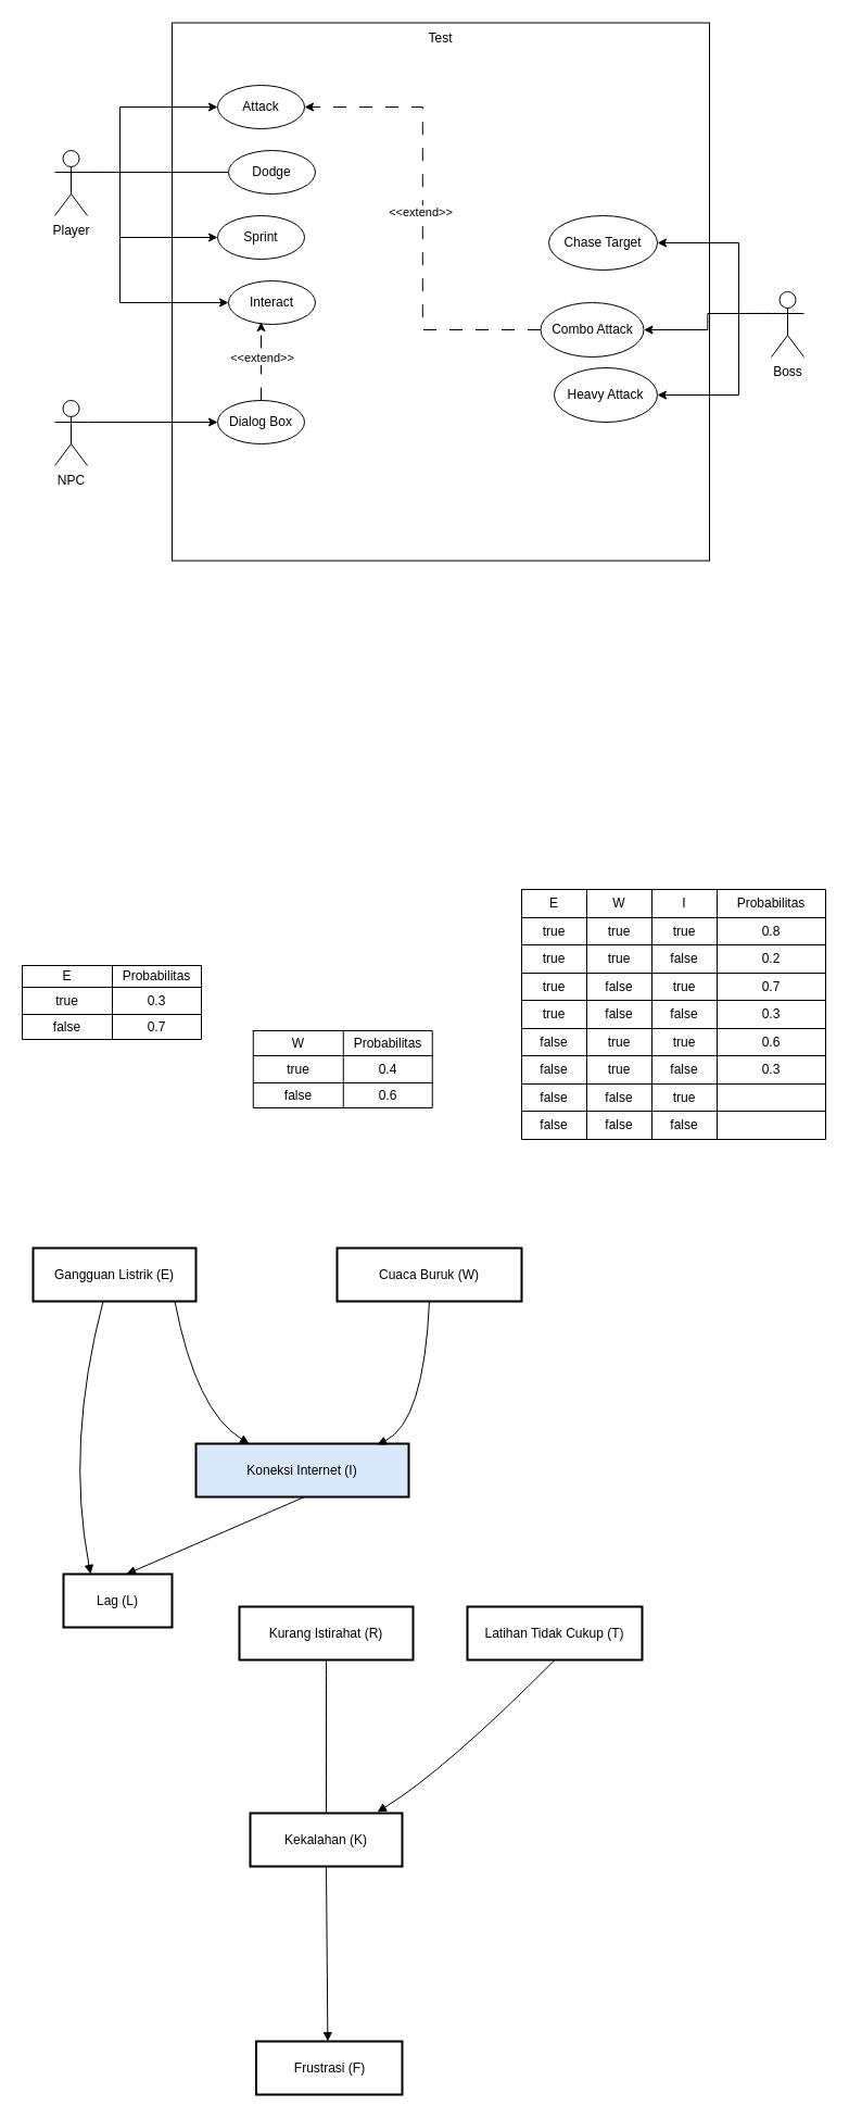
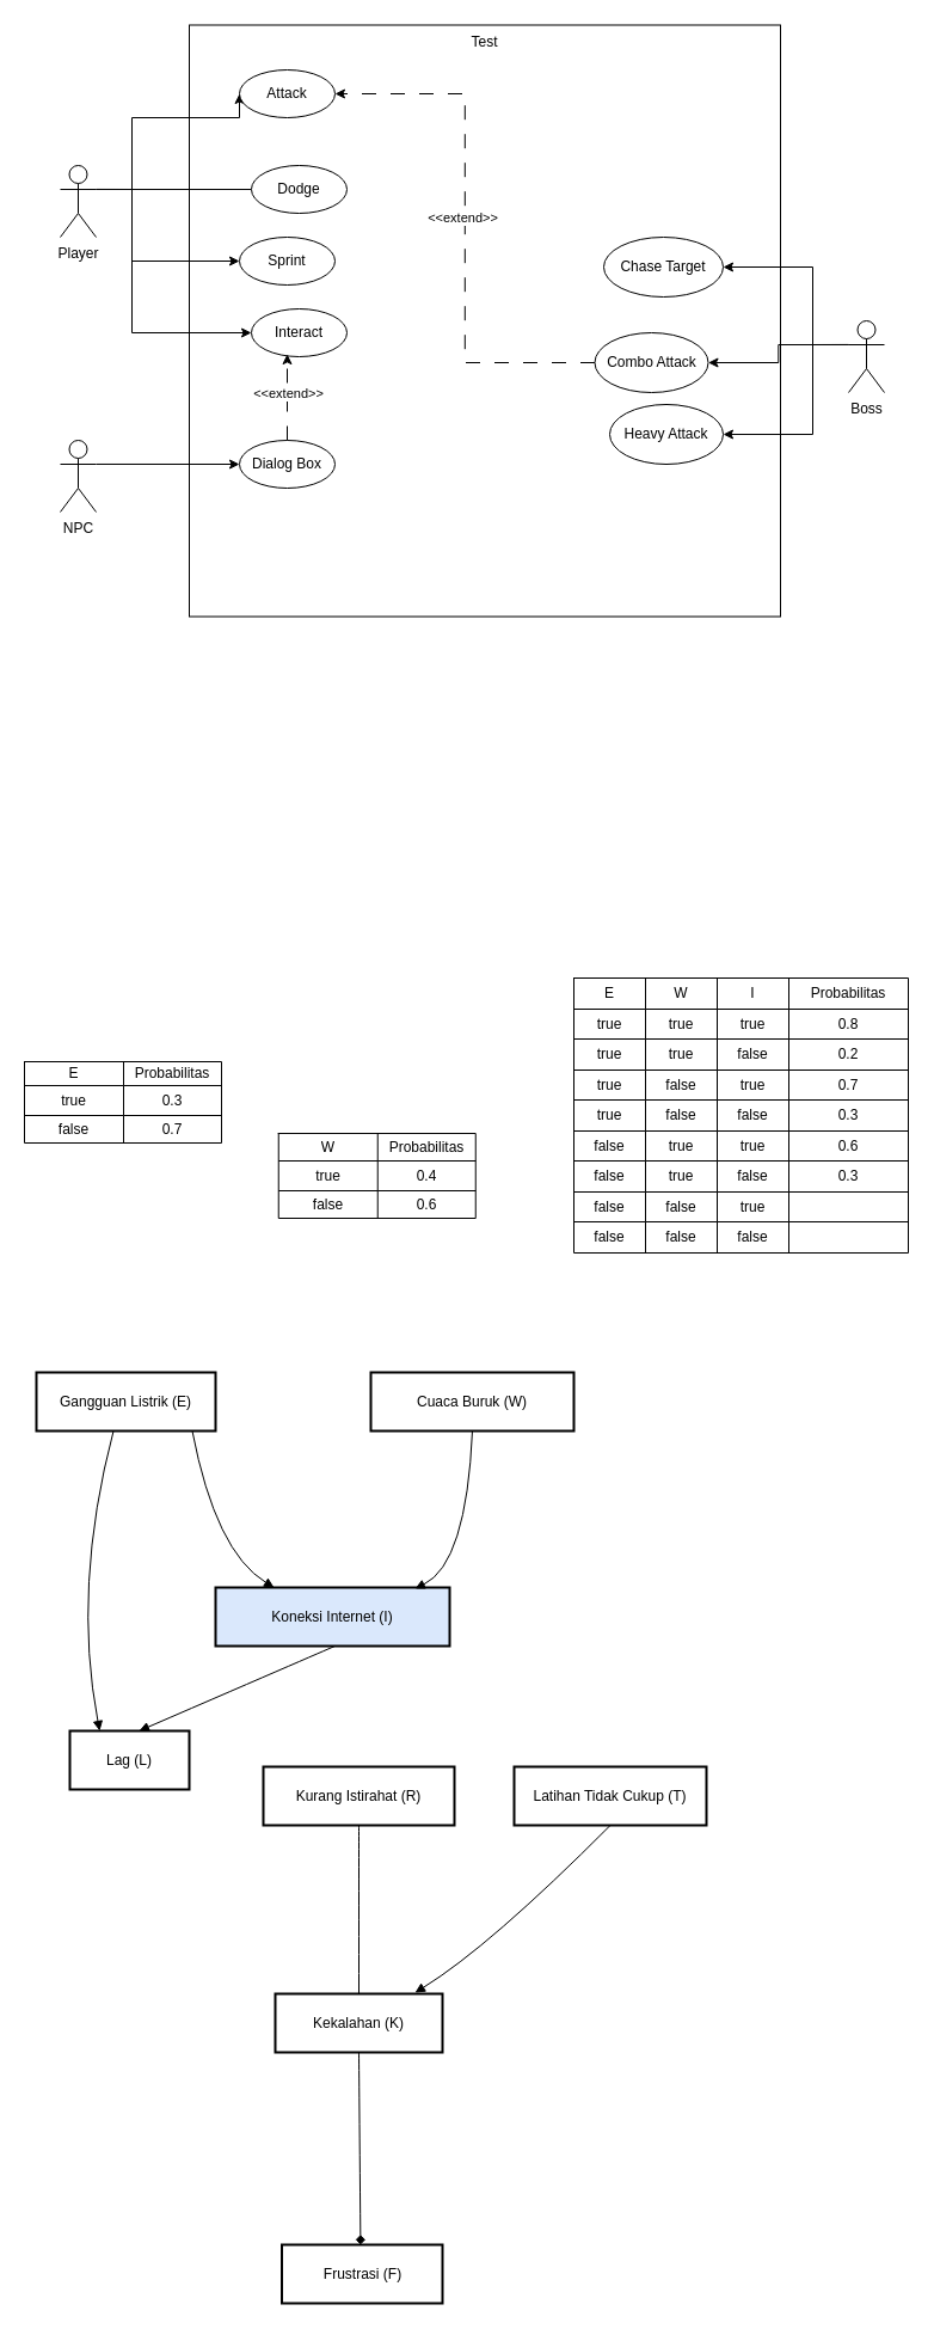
- <mxCell id="13" value="Attack" style="ellipse;whiteSpace=wrap;html=1;" parent="1" vertex="1"><mxGeometry x="200" y="78" width="80" height="40" as="geometry" /></mxCell>
+ <mxCell id="13" value="Attack" style="ellipse;whiteSpace=wrap;html=1;" parent="1" vertex="1"><mxGeometry x="200" y="58" width="80" height="40" as="geometry" /></mxCell>
- <mxCell id="39" value="" style="curved=1;startArrow=none;endArrow=block;exitX=0.5;exitY=1;entryX=0.49;entryY=0;rounded=0;" edge="1" parent="1" source="29" target="32"><mxGeometry relative="1" as="geometry"><Array as="points" /></mxGeometry></mxCell>
+ <mxCell id="39" value="" style="curved=1;startArrow=none;endArrow=diamond;exitX=0.5;exitY=1;entryX=0.49;entryY=0;rounded=0;" edge="1" parent="1" source="29" target="32"><mxGeometry relative="1" as="geometry"><Array as="points" /></mxGeometry></mxCell>
